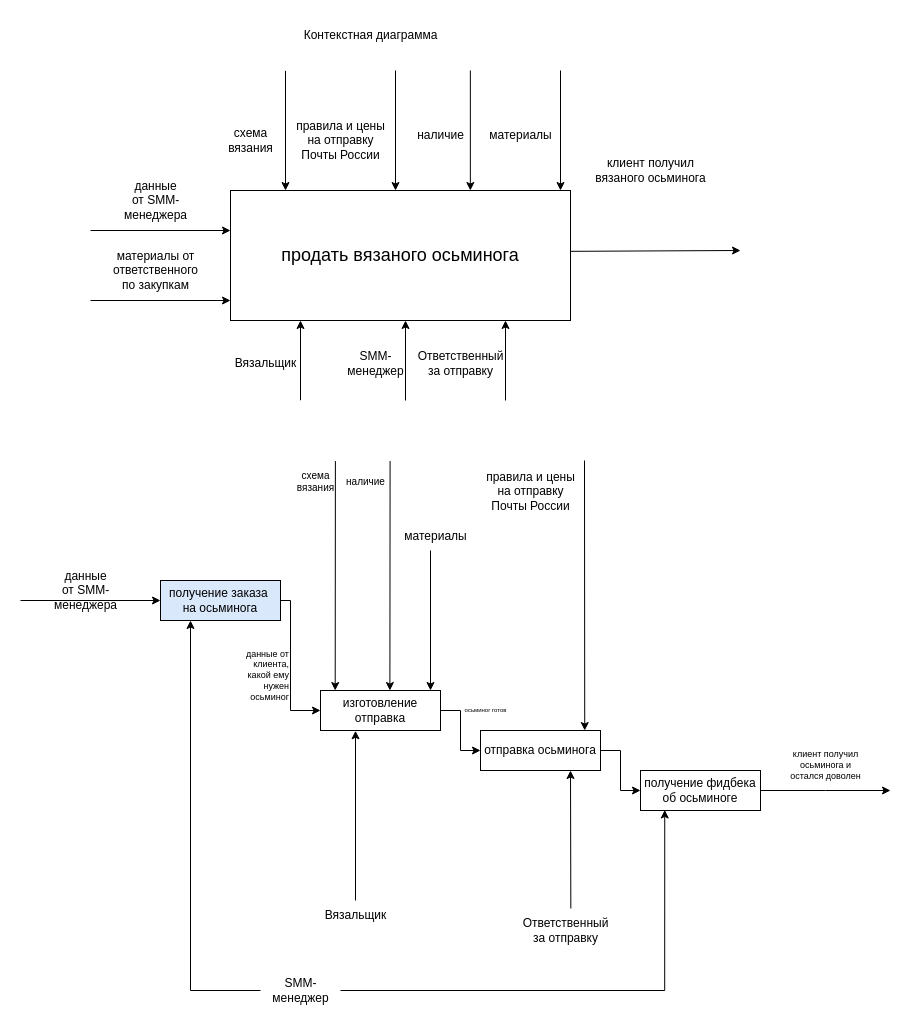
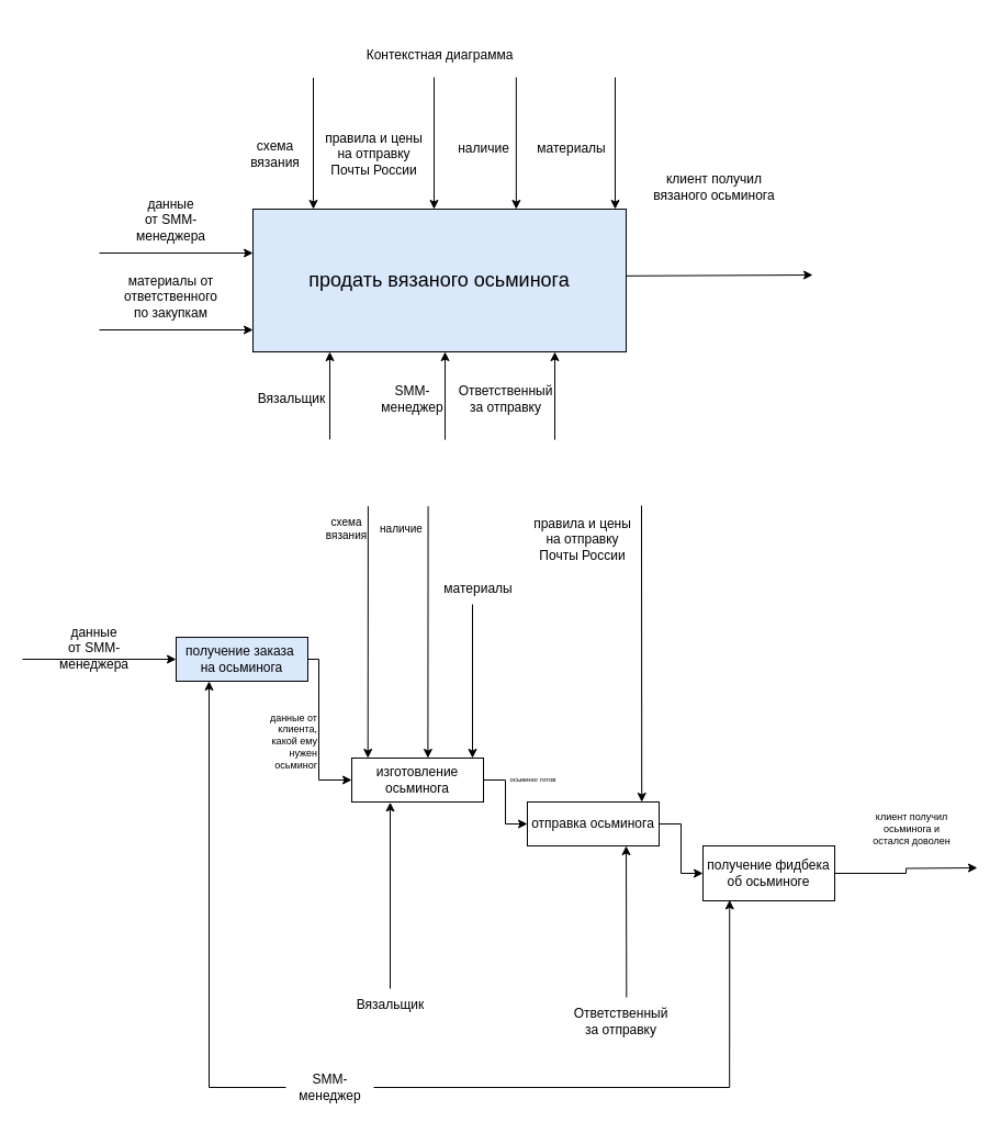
- <mxCell id="19" value="Контекстная диаграмма" style="text;html=1;align=center;verticalAlign=middle;resizable=0;points=[];autosize=1;strokeColor=none;fillColor=none;" vertex="1" parent="1"><mxGeometry x="290" width="160" height="30" as="geometry" y="20" /></mxCell>
+ <mxCell id="19" value="Контекстная диаграмма" style="text;html=1;align=center;verticalAlign=middle;resizable=0;points=[];autosize=1;strokeColor=none;fillColor=none;" vertex="1" parent="1"><mxGeometry x="320" y="35" width="160" height="30" as="geometry" /></mxCell>
- <mxCell id="2" value="&lt;font style=&quot;font-size: 18px;&quot;&gt;продать вязаного осьминога&lt;/font&gt;" style="rounded=0;whiteSpace=wrap;html=1;" vertex="1" parent="1"><mxGeometry x="230" y="190" width="340" height="130" as="geometry" /></mxCell>
+ <mxCell id="2" value="&lt;font style=&quot;font-size: 18px;&quot;&gt;продать вязаного осьминога&lt;/font&gt;" style="rounded=0;whiteSpace=wrap;html=1;fillColor=#dae8fc;" vertex="1" parent="1"><mxGeometry x="230" y="190" width="340" height="130" as="geometry" /></mxCell>
- <mxCell id="22" value="изготовление отправка" style="rounded=0;whiteSpace=wrap;html=1;" vertex="1" parent="1"><mxGeometry x="320" y="690" width="120" height="40" as="geometry" /></mxCell>
+ <mxCell id="22" value="изготовление осьминога" style="rounded=0;whiteSpace=wrap;html=1;" vertex="1" parent="1"><mxGeometry x="320" y="690" width="120" height="40" as="geometry" /></mxCell>
- <mxCell id="46" value="клиент получил&lt;br style=&quot;font-size: 9px;&quot;&gt;осьминога и&lt;br style=&quot;font-size: 9px;&quot;&gt;остался доволен" style="text;html=1;align=center;verticalAlign=middle;resizable=0;points=[];autosize=1;strokeColor=none;fillColor=none;fontSize=9;" vertex="1" parent="1"><mxGeometry x="780" y="740" width="90" height="50" as="geometry" /></mxCell>
+ <mxCell id="46" value="клиент получил&lt;br style=&quot;font-size: 9px;&quot;&gt;осьминога и&lt;br style=&quot;font-size: 9px;&quot;&gt;остался доволен" style="text;html=1;align=center;verticalAlign=middle;resizable=0;points=[];autosize=1;strokeColor=none;fillColor=none;fontSize=9;" vertex="1" parent="1"><mxGeometry x="785" y="730" width="90" height="50" as="geometry" /></mxCell>
- <mxCell id="26" value="получение фидбека&lt;br&gt;об осьминоге" style="rounded=0;whiteSpace=wrap;html=1;" vertex="1" parent="1"><mxGeometry x="640" y="770" width="120" height="40" as="geometry" /></mxCell>
+ <mxCell id="26" value="получение фидбека&lt;br&gt;об осьминоге" style="rounded=0;whiteSpace=wrap;html=1;" vertex="1" parent="1"><mxGeometry x="640" y="770" width="120" height="50" as="geometry" /></mxCell>
